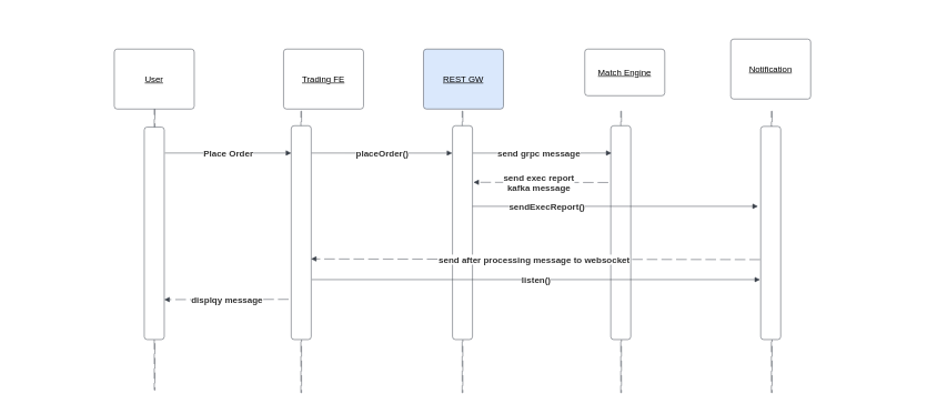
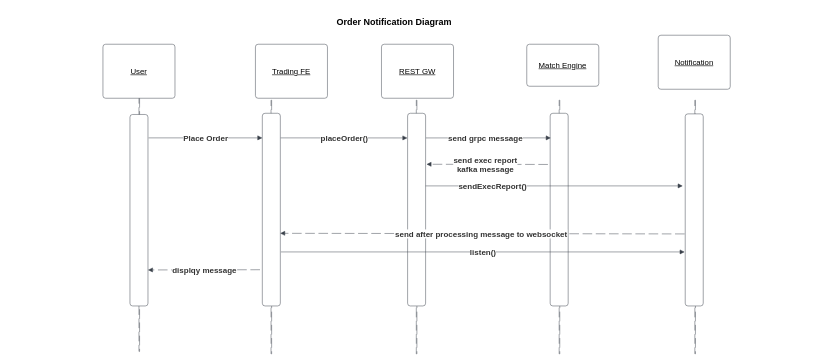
+ <mxCell id="34" value="&lt;b&gt;&lt;font style=&quot;font-size: 15px;&quot;&gt;Order Notification Diagram&lt;/font&gt;&lt;/b&gt;" style="text;html=1;align=center;verticalAlign=middle;resizable=0;points=[];autosize=1;strokeColor=none;fillColor=none;" vertex="1" parent="1"><mxGeometry x="551" y="20" width="210" height="30" as="geometry" /></mxCell>
- <mxCell id="7" value="REST GW" style="html=1;overflow=block;blockSpacing=1;whiteSpace=wrap;fontSize=13;fontStyle=4;spacing=3.8;strokeColor=#3a414a;strokeOpacity=100;rounded=1;absoluteArcSize=1;arcSize=9;strokeWidth=0.8;lucidId=t9NZKBoNONix;fillColor=#dae8fc;" parent="1" vertex="1"><mxGeometry x="635" y="73" width="120" height="90" as="geometry" /></mxCell>
+ <mxCell id="7" value="REST GW" style="html=1;overflow=block;blockSpacing=1;whiteSpace=wrap;fontSize=13;fontStyle=4;spacing=3.8;strokeColor=#3a414a;strokeOpacity=100;rounded=1;absoluteArcSize=1;arcSize=9;strokeWidth=0.8;lucidId=t9NZKBoNONix;" parent="1" vertex="1"><mxGeometry x="635" y="73" width="120" height="90" as="geometry" /></mxCell>
